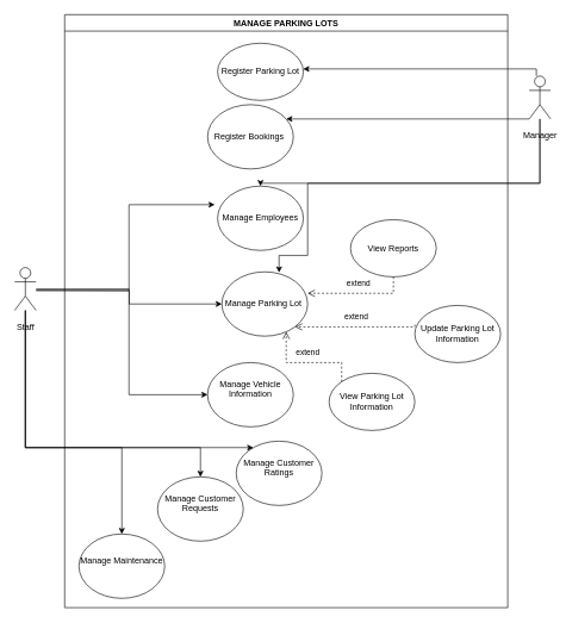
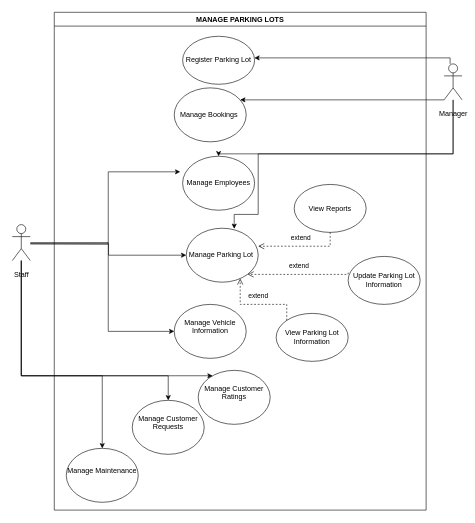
- <mxCell id="10" value="Register Bookings&amp;nbsp;" style="ellipse;whiteSpace=wrap;html=1;" vertex="1" parent="2"><mxGeometry x="200" y="126" width="120" height="90" as="geometry" /></mxCell>
+ <mxCell id="10" value="Manage Bookings&amp;nbsp;" style="ellipse;whiteSpace=wrap;html=1;" vertex="1" parent="2"><mxGeometry x="200" y="126" width="120" height="90" as="geometry" /></mxCell>
